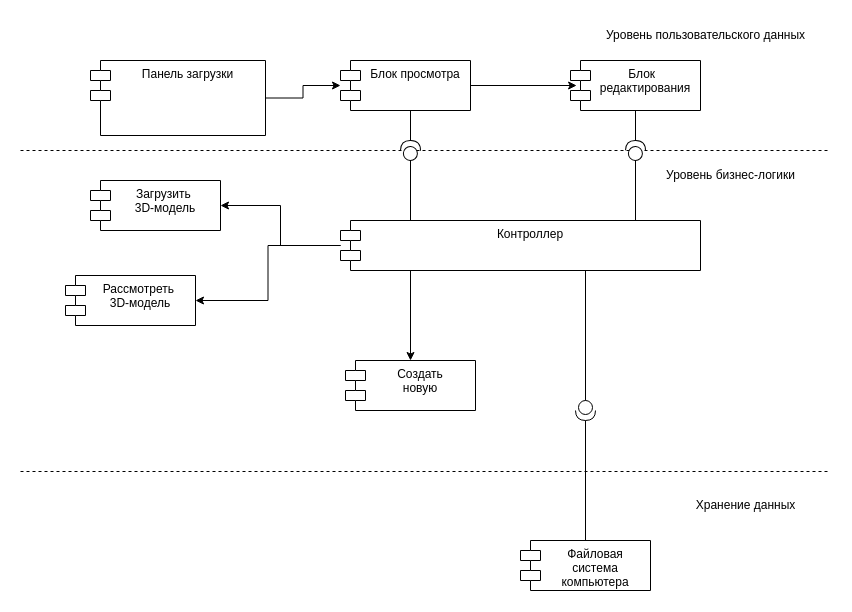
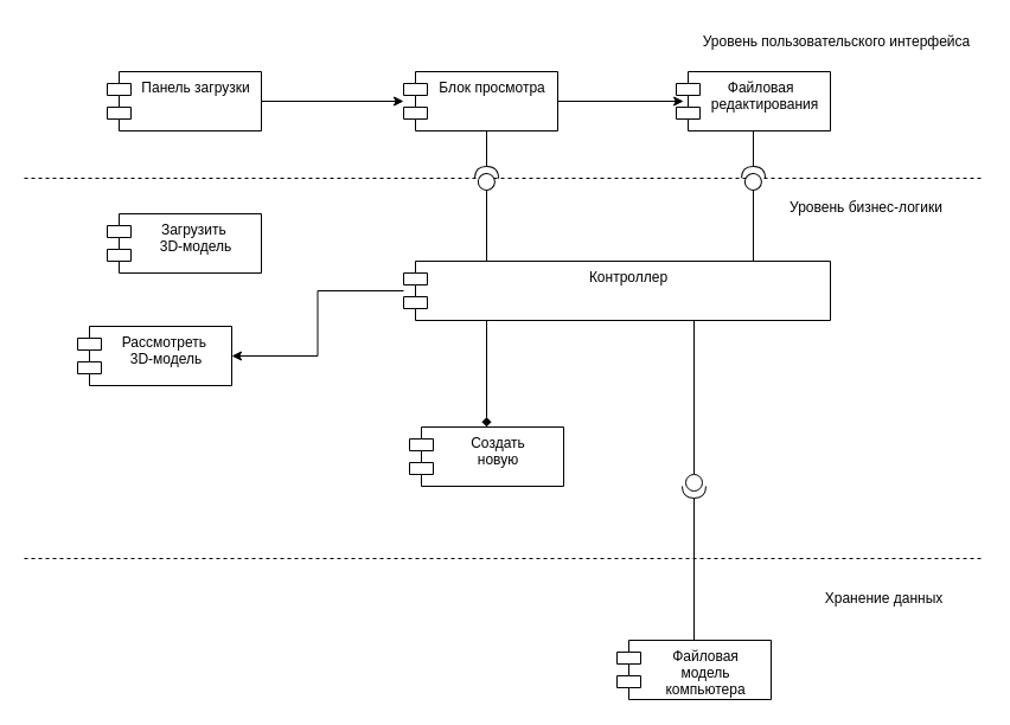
- <mxCell id="7" value="Уровень пользовательского данных" style="text;html=1;align=center;verticalAlign=middle;resizable=0;points=[];autosize=1;strokeColor=none;fillColor=none;" vertex="1" parent="1"><mxGeometry x="580" y="20" width="250" height="30" as="geometry" /></mxCell>
+ <mxCell id="7" value="Уровень пользовательского интерфейса" style="text;html=1;align=center;verticalAlign=middle;resizable=0;points=[];autosize=1;strokeColor=none;fillColor=none;" vertex="1" parent="1"><mxGeometry x="580" y="20" width="250" height="30" as="geometry" /></mxCell>
- <mxCell id="6" value="                       Блок                          &#10;редактирования&#10;" style="shape=module;align=left;spacingLeft=20;align=center;verticalAlign=top;" vertex="1" parent="1"><mxGeometry x="570" y="60" width="130" height="50" as="geometry" /></mxCell>
+ <mxCell id="6" value="                       Файловая                          &#10;редактирования&#10;" style="shape=module;align=left;spacingLeft=20;align=center;verticalAlign=top;" vertex="1" parent="1"><mxGeometry x="570" y="60" width="130" height="50" as="geometry" /></mxCell>
- <mxCell id="3" value="Панель загрузки&#10;" style="shape=module;align=left;spacingLeft=20;align=center;verticalAlign=top;" vertex="1" parent="1"><mxGeometry x="90" y="60" width="175" height="75" as="geometry" /></mxCell>
+ <mxCell id="3" value="Панель загрузки&#10;" style="shape=module;align=left;spacingLeft=20;align=center;verticalAlign=top;" vertex="1" parent="1"><mxGeometry x="90" y="60" width="130" height="50" as="geometry" /></mxCell>
- <mxCell id="8" style="edgeStyle=orthogonalEdgeStyle;rounded=0;orthogonalLoop=1;jettySize=auto;html=1;entryX=1;entryY=0.5;entryDx=0;entryDy=0;" edge="1" parent="1" source="11" target="14"><mxGeometry relative="1" as="geometry" /></mxCell>
- <mxCell id="10" style="edgeStyle=orthogonalEdgeStyle;rounded=0;orthogonalLoop=1;jettySize=auto;html=1;exitX=0.25;exitY=1;exitDx=0;exitDy=0;" edge="1" parent="1" source="11" target="16"><mxGeometry relative="1" as="geometry"><Array as="points"><mxPoint x="410" y="270" /></Array></mxGeometry></mxCell>
+ <mxCell id="10" style="edgeStyle=orthogonalEdgeStyle;rounded=0;orthogonalLoop=1;jettySize=auto;html=1;exitX=0.25;exitY=1;exitDx=0;exitDy=0;endArrow=diamond;" edge="1" parent="1" source="11" target="16"><mxGeometry relative="1" as="geometry"><Array as="points"><mxPoint x="410" y="270" /></Array></mxGeometry></mxCell>
- <mxCell id="19" value="Файловая&#10;система&#10;компьютера" style="shape=module;align=left;spacingLeft=20;align=center;verticalAlign=top;" vertex="1" parent="1"><mxGeometry x="520" y="540" width="130" height="50" as="geometry" /></mxCell>
+ <mxCell id="19" value="Файловая&#10;модель&#10;компьютера" style="shape=module;align=left;spacingLeft=20;align=center;verticalAlign=top;" vertex="1" parent="1"><mxGeometry x="520" y="540" width="130" height="50" as="geometry" /></mxCell>
